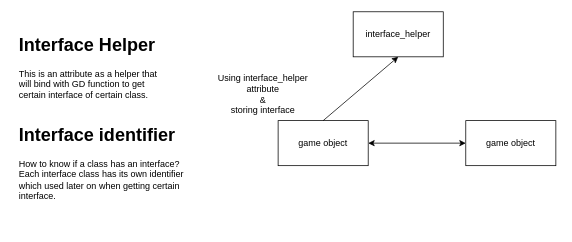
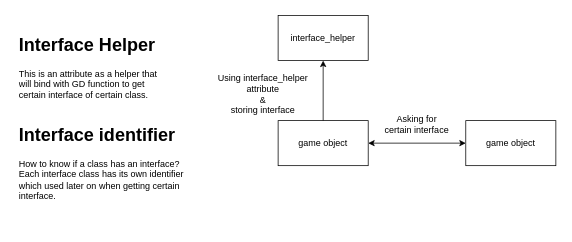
- <mxCell id="2" value="interface_helper" style="rounded=0;whiteSpace=wrap;html=1;" parent="1" vertex="1"><mxGeometry x="470" y="15" width="120" height="60" as="geometry" /></mxCell>
+ <mxCell id="2" value="interface_helper" style="rounded=0;whiteSpace=wrap;html=1;" parent="1" vertex="1"><mxGeometry x="370" y="20" width="120" height="60" as="geometry" /></mxCell>
+ <mxCell id="8" value="Asking for certain interface" style="text;html=1;strokeColor=none;fillColor=none;align=center;verticalAlign=middle;whiteSpace=wrap;rounded=0;" parent="1" vertex="1"><mxGeometry x="510" y="150" width="90" height="30" as="geometry" /></mxCell>
